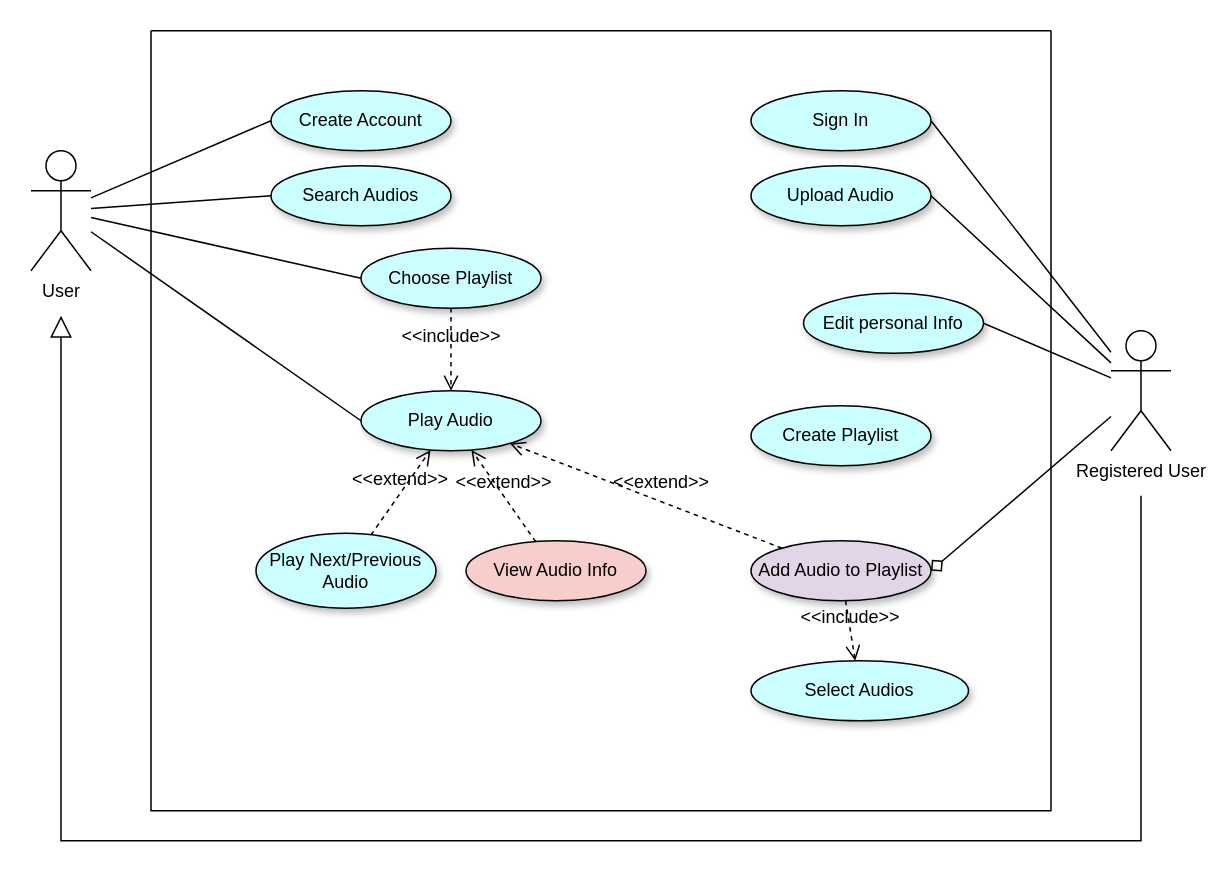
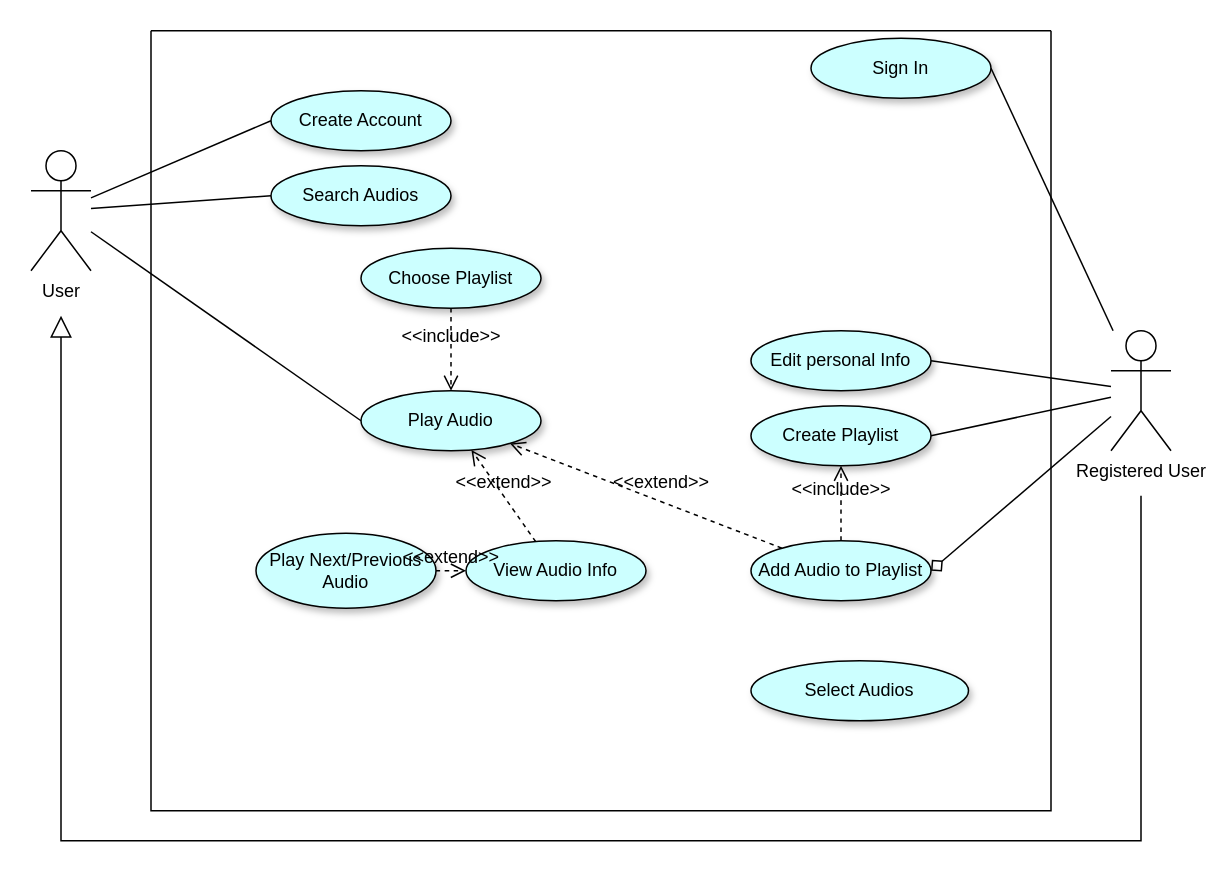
- <mxCell id="7" value="Sign In" style="ellipse;whiteSpace=wrap;html=1;shadow=1;fillColor=#CCFFFF;" vertex="1" parent="2"><mxGeometry x="400" y="40" width="120" height="40" as="geometry" /></mxCell>
+ <mxCell id="7" value="Sign In" style="ellipse;whiteSpace=wrap;html=1;shadow=1;fillColor=#CCFFFF;" vertex="1" parent="2"><mxGeometry x="440" y="5" width="120" height="40" as="geometry" /></mxCell>
- <mxCell id="6" value="Upload Audio" style="ellipse;whiteSpace=wrap;html=1;shadow=1;fillColor=#CCFFFF;" vertex="1" parent="2"><mxGeometry x="400" y="90" width="120" height="40" as="geometry" /></mxCell>
- <mxCell id="23" style="edgeStyle=none;curved=1;rounded=0;orthogonalLoop=1;jettySize=auto;html=1;entryX=0;entryY=0.5;entryDx=0;entryDy=0;fontSize=12;startSize=8;endSize=8;endArrow=none;endFill=0;" edge="1" parent="1" source="24" target="11"><mxGeometry relative="1" as="geometry" /></mxCell>
- <mxCell id="28" style="edgeStyle=none;curved=1;rounded=0;orthogonalLoop=1;jettySize=auto;html=1;entryX=1;entryY=0.5;entryDx=0;entryDy=0;fontSize=12;startSize=8;endSize=8;endArrow=none;endFill=0;" edge="1" parent="1" source="27" target="6"><mxGeometry relative="1" as="geometry" /></mxCell>
- <mxCell id="8" value="Edit personal Info" style="ellipse;whiteSpace=wrap;html=1;shadow=1;fillColor=#CCFFFF;" vertex="1" parent="2"><mxGeometry x="435" y="175" width="120" height="40" as="geometry" /></mxCell>
+ <mxCell id="8" value="Edit personal Info" style="ellipse;whiteSpace=wrap;html=1;shadow=1;fillColor=#CCFFFF;" vertex="1" parent="2"><mxGeometry x="400" y="200" width="120" height="40" as="geometry" /></mxCell>
+ <mxCell id="26" style="edgeStyle=none;curved=1;rounded=0;orthogonalLoop=1;jettySize=auto;html=1;entryX=1;entryY=0.5;entryDx=0;entryDy=0;fontSize=12;startSize=8;endSize=8;endArrow=none;endFill=0;" edge="1" parent="1" source="27" target="9"><mxGeometry relative="1" as="geometry" /></mxCell>
- <mxCell id="17" value="&amp;lt;&amp;lt;extend&amp;gt;&amp;gt;" style="html=1;verticalAlign=bottom;labelBackgroundColor=none;endArrow=open;endFill=0;dashed=1;rounded=0;fontSize=12;startSize=8;endSize=8;curved=1;" edge="1" parent="2" source="16" target="5"><mxGeometry width="160" relative="1" as="geometry"><mxPoint x="264" y="233" as="sourcePoint" /><mxPoint x="181" y="187" as="targetPoint" /></mxGeometry></mxCell>
+ <mxCell id="17" value="&amp;lt;&amp;lt;extend&amp;gt;&amp;gt;" style="html=1;verticalAlign=bottom;labelBackgroundColor=none;endArrow=open;endFill=0;dashed=1;rounded=0;fontSize=12;startSize=8;endSize=8;curved=1;" edge="1" parent="2" source="16" target="12"><mxGeometry width="160" relative="1" as="geometry"><mxPoint x="264" y="233" as="sourcePoint" /><mxPoint x="181" y="187" as="targetPoint" /></mxGeometry></mxCell>
- <mxCell id="12" value="View Audio Info" style="ellipse;whiteSpace=wrap;html=1;shadow=1;fillColor=#f8cecc;" vertex="1" parent="2"><mxGeometry x="210" y="340" width="120" height="40" as="geometry" /></mxCell>
+ <mxCell id="12" value="View Audio Info" style="ellipse;whiteSpace=wrap;html=1;shadow=1;fillColor=#CCFFFF;" vertex="1" parent="2"><mxGeometry x="210" y="340" width="120" height="40" as="geometry" /></mxCell>
- <mxCell id="18" value="Add Audio to Playlist" style="ellipse;whiteSpace=wrap;html=1;shadow=1;fillColor=#e1d5e7;" vertex="1" parent="2"><mxGeometry x="400" y="340" width="120" height="40" as="geometry" /></mxCell>
+ <mxCell id="18" value="Add Audio to Playlist" style="ellipse;whiteSpace=wrap;html=1;shadow=1;fillColor=#CCFFFF;" vertex="1" parent="2"><mxGeometry x="400" y="340" width="120" height="40" as="geometry" /></mxCell>
- <mxCell id="14" value="&amp;lt;&amp;lt;include&amp;gt;&amp;gt;" style="html=1;verticalAlign=bottom;labelBackgroundColor=none;endArrow=open;endFill=0;dashed=1;rounded=0;fontSize=12;startSize=8;endSize=8;curved=1;" edge="1" parent="2" source="18" target="10"><mxGeometry width="160" relative="1" as="geometry"><mxPoint x="309.5" y="390" as="sourcePoint" /><mxPoint x="309.5" y="330" as="targetPoint" /></mxGeometry></mxCell>
+ <mxCell id="14" value="&amp;lt;&amp;lt;include&amp;gt;&amp;gt;" style="html=1;verticalAlign=bottom;labelBackgroundColor=none;endArrow=open;endFill=0;dashed=1;rounded=0;fontSize=12;startSize=8;endSize=8;curved=1;" edge="1" parent="2" source="18" target="9"><mxGeometry width="160" relative="1" as="geometry"><mxPoint x="309.5" y="390" as="sourcePoint" /><mxPoint x="309.5" y="330" as="targetPoint" /></mxGeometry></mxCell>
